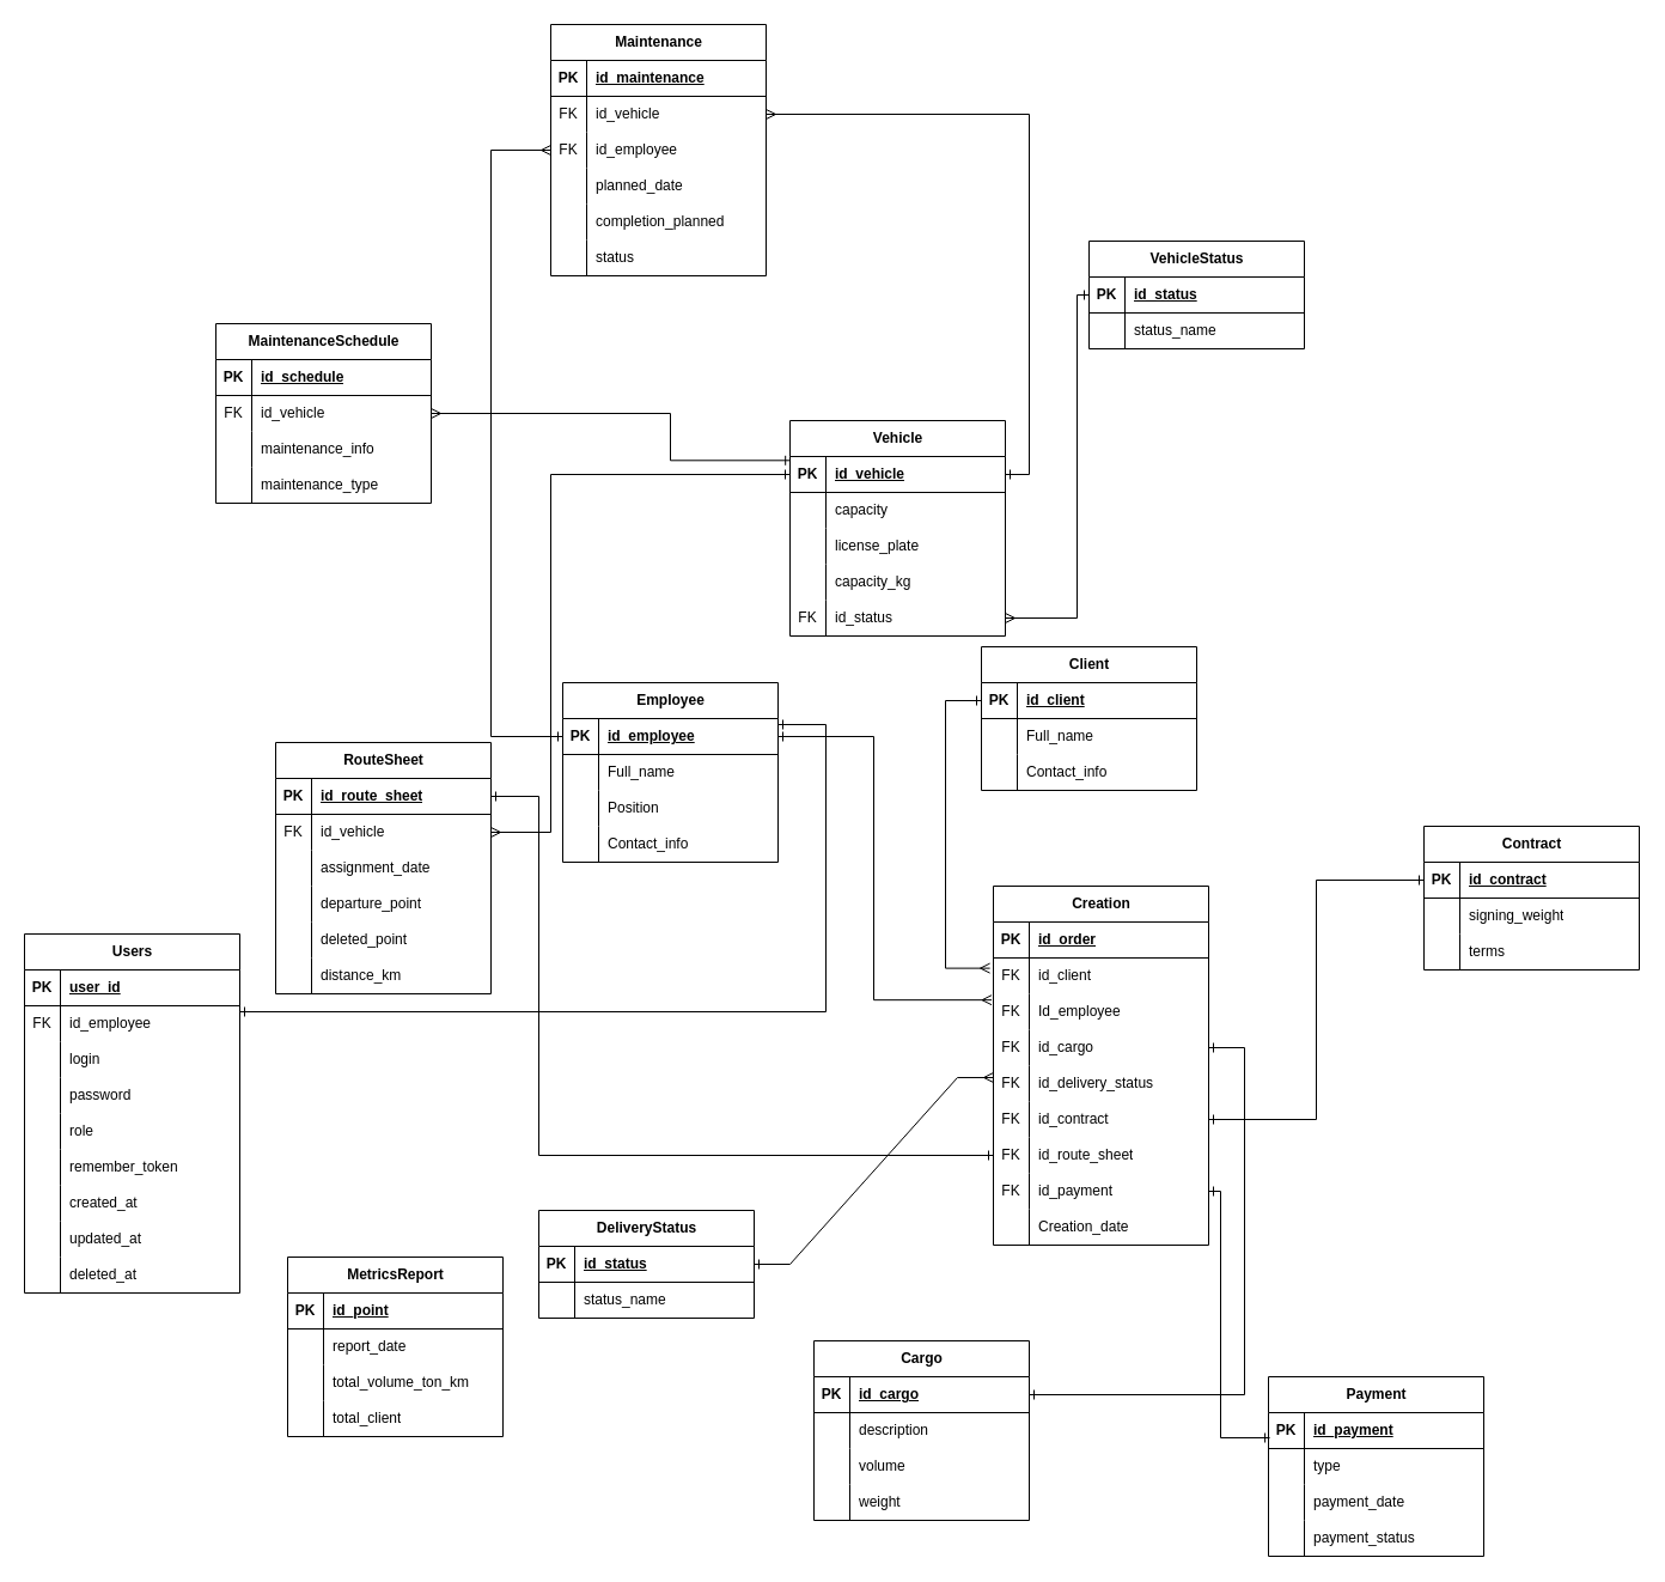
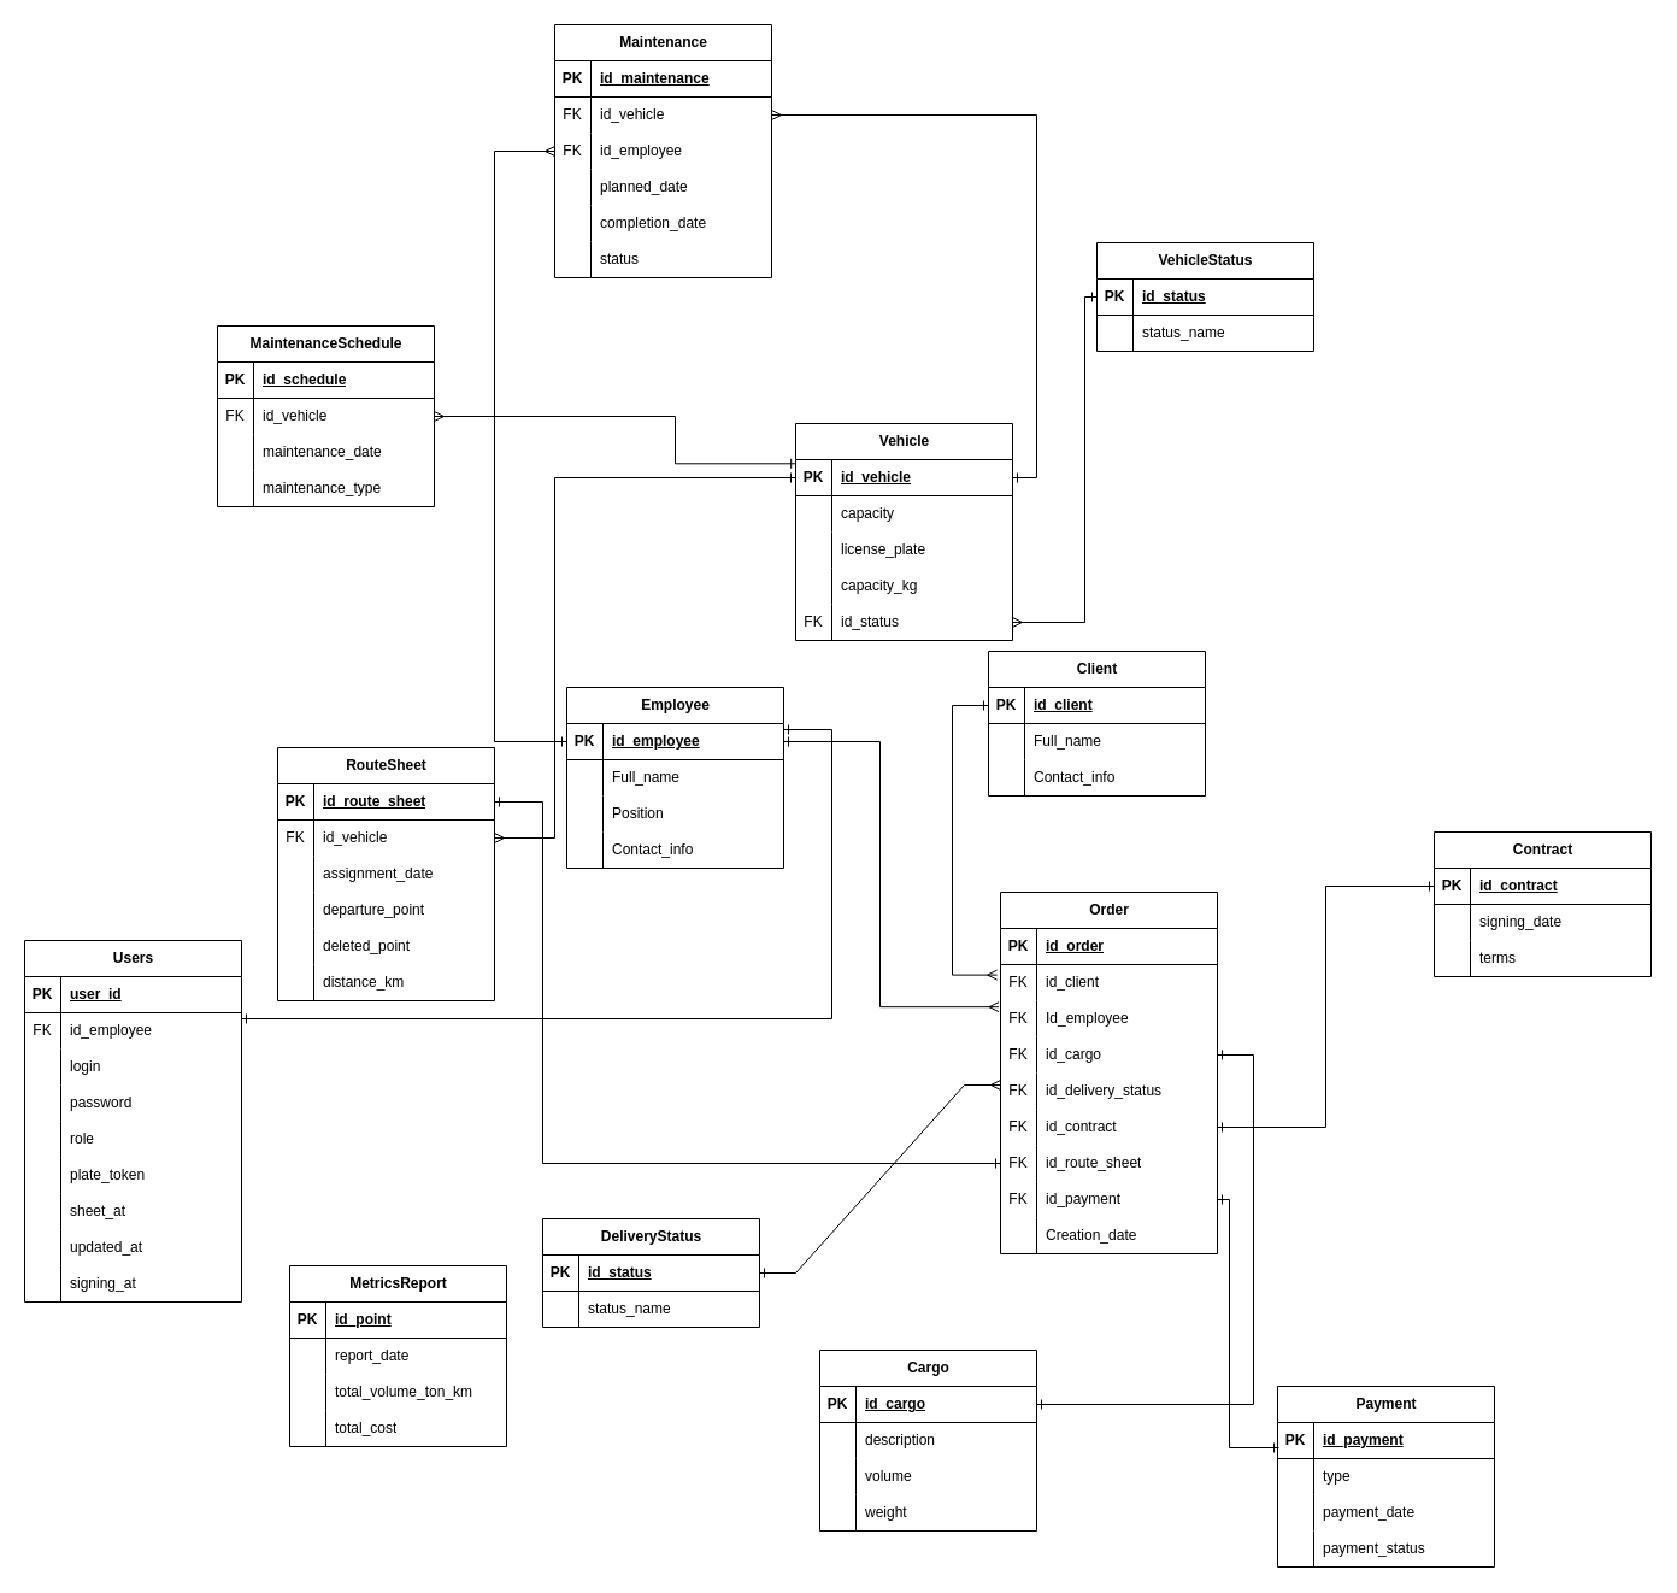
- <mxCell id="124" value="completion_planned" style="shape=partialRectangle;connectable=0;fillColor=none;top=0;left=0;bottom=0;right=0;align=left;spacingLeft=6;overflow=hidden;whiteSpace=wrap;html=1;" parent="122" vertex="1"><mxGeometry x="30" width="150" height="30" as="geometry"><mxRectangle width="150" height="30" as="alternateBounds" /></mxGeometry></mxCell>
+ <mxCell id="124" value="completion_date" style="shape=partialRectangle;connectable=0;fillColor=none;top=0;left=0;bottom=0;right=0;align=left;spacingLeft=6;overflow=hidden;whiteSpace=wrap;html=1;" parent="122" vertex="1"><mxGeometry x="30" width="150" height="30" as="geometry"><mxRectangle width="150" height="30" as="alternateBounds" /></mxGeometry></mxCell>
- <mxCell id="160" value="maintenance_info" style="shape=partialRectangle;connectable=0;fillColor=none;top=0;left=0;bottom=0;right=0;align=left;spacingLeft=6;overflow=hidden;whiteSpace=wrap;html=1;" parent="158" vertex="1"><mxGeometry x="30" width="150" height="30" as="geometry"><mxRectangle width="150" height="30" as="alternateBounds" /></mxGeometry></mxCell>
+ <mxCell id="160" value="maintenance_date" style="shape=partialRectangle;connectable=0;fillColor=none;top=0;left=0;bottom=0;right=0;align=left;spacingLeft=6;overflow=hidden;whiteSpace=wrap;html=1;" parent="158" vertex="1"><mxGeometry x="30" width="150" height="30" as="geometry"><mxRectangle width="150" height="30" as="alternateBounds" /></mxGeometry></mxCell>
- <mxCell id="12" value="Creation" style="shape=table;startSize=30;container=1;collapsible=1;childLayout=tableLayout;fixedRows=1;rowLines=0;fontStyle=1;align=center;resizeLast=1;html=1;" parent="1" vertex="1"><mxGeometry x="830" y="740" width="180" height="300" as="geometry" /></mxCell>
+ <mxCell id="12" value="Order" style="shape=table;startSize=30;container=1;collapsible=1;childLayout=tableLayout;fixedRows=1;rowLines=0;fontStyle=1;align=center;resizeLast=1;html=1;" parent="1" vertex="1"><mxGeometry x="830" y="740" width="180" height="300" as="geometry" /></mxCell>
- <mxCell id="147" value="signing_weight" style="shape=partialRectangle;connectable=0;fillColor=none;top=0;left=0;bottom=0;right=0;align=left;spacingLeft=6;overflow=hidden;whiteSpace=wrap;html=1;" parent="145" vertex="1"><mxGeometry x="30" width="150" height="30" as="geometry"><mxRectangle width="150" height="30" as="alternateBounds" /></mxGeometry></mxCell>
+ <mxCell id="147" value="signing_date" style="shape=partialRectangle;connectable=0;fillColor=none;top=0;left=0;bottom=0;right=0;align=left;spacingLeft=6;overflow=hidden;whiteSpace=wrap;html=1;" parent="145" vertex="1"><mxGeometry x="30" width="150" height="30" as="geometry"><mxRectangle width="150" height="30" as="alternateBounds" /></mxGeometry></mxCell>
- <mxCell id="213" value="remember_token" style="shape=partialRectangle;connectable=0;fillColor=none;top=0;left=0;bottom=0;right=0;align=left;spacingLeft=6;overflow=hidden;whiteSpace=wrap;html=1;" vertex="1" parent="211"><mxGeometry x="30" width="150" height="30" as="geometry"><mxRectangle width="150" height="30" as="alternateBounds" /></mxGeometry></mxCell>
+ <mxCell id="213" value="plate_token" style="shape=partialRectangle;connectable=0;fillColor=none;top=0;left=0;bottom=0;right=0;align=left;spacingLeft=6;overflow=hidden;whiteSpace=wrap;html=1;" vertex="1" parent="211"><mxGeometry x="30" width="150" height="30" as="geometry"><mxRectangle width="150" height="30" as="alternateBounds" /></mxGeometry></mxCell>
- <mxCell id="216" value="created_at" style="shape=partialRectangle;connectable=0;fillColor=none;top=0;left=0;bottom=0;right=0;align=left;spacingLeft=6;overflow=hidden;whiteSpace=wrap;html=1;" vertex="1" parent="214"><mxGeometry x="30" width="150" height="30" as="geometry"><mxRectangle width="150" height="30" as="alternateBounds" /></mxGeometry></mxCell>
+ <mxCell id="216" value="sheet_at" style="shape=partialRectangle;connectable=0;fillColor=none;top=0;left=0;bottom=0;right=0;align=left;spacingLeft=6;overflow=hidden;whiteSpace=wrap;html=1;" vertex="1" parent="214"><mxGeometry x="30" width="150" height="30" as="geometry"><mxRectangle width="150" height="30" as="alternateBounds" /></mxGeometry></mxCell>
- <mxCell id="222" value="deleted_at" style="shape=partialRectangle;connectable=0;fillColor=none;top=0;left=0;bottom=0;right=0;align=left;spacingLeft=6;overflow=hidden;whiteSpace=wrap;html=1;" vertex="1" parent="220"><mxGeometry x="30" width="150" height="30" as="geometry"><mxRectangle width="150" height="30" as="alternateBounds" /></mxGeometry></mxCell>
+ <mxCell id="222" value="signing_at" style="shape=partialRectangle;connectable=0;fillColor=none;top=0;left=0;bottom=0;right=0;align=left;spacingLeft=6;overflow=hidden;whiteSpace=wrap;html=1;" vertex="1" parent="220"><mxGeometry x="30" width="150" height="30" as="geometry"><mxRectangle width="150" height="30" as="alternateBounds" /></mxGeometry></mxCell>
- <mxCell id="95" value="total_client" style="shape=partialRectangle;connectable=0;fillColor=none;top=0;left=0;bottom=0;right=0;align=left;spacingLeft=6;overflow=hidden;whiteSpace=wrap;html=1;" parent="93" vertex="1"><mxGeometry x="30" width="150" height="30" as="geometry"><mxRectangle width="150" height="30" as="alternateBounds" /></mxGeometry></mxCell>
+ <mxCell id="95" value="total_cost" style="shape=partialRectangle;connectable=0;fillColor=none;top=0;left=0;bottom=0;right=0;align=left;spacingLeft=6;overflow=hidden;whiteSpace=wrap;html=1;" parent="93" vertex="1"><mxGeometry x="30" width="150" height="30" as="geometry"><mxRectangle width="150" height="30" as="alternateBounds" /></mxGeometry></mxCell>
